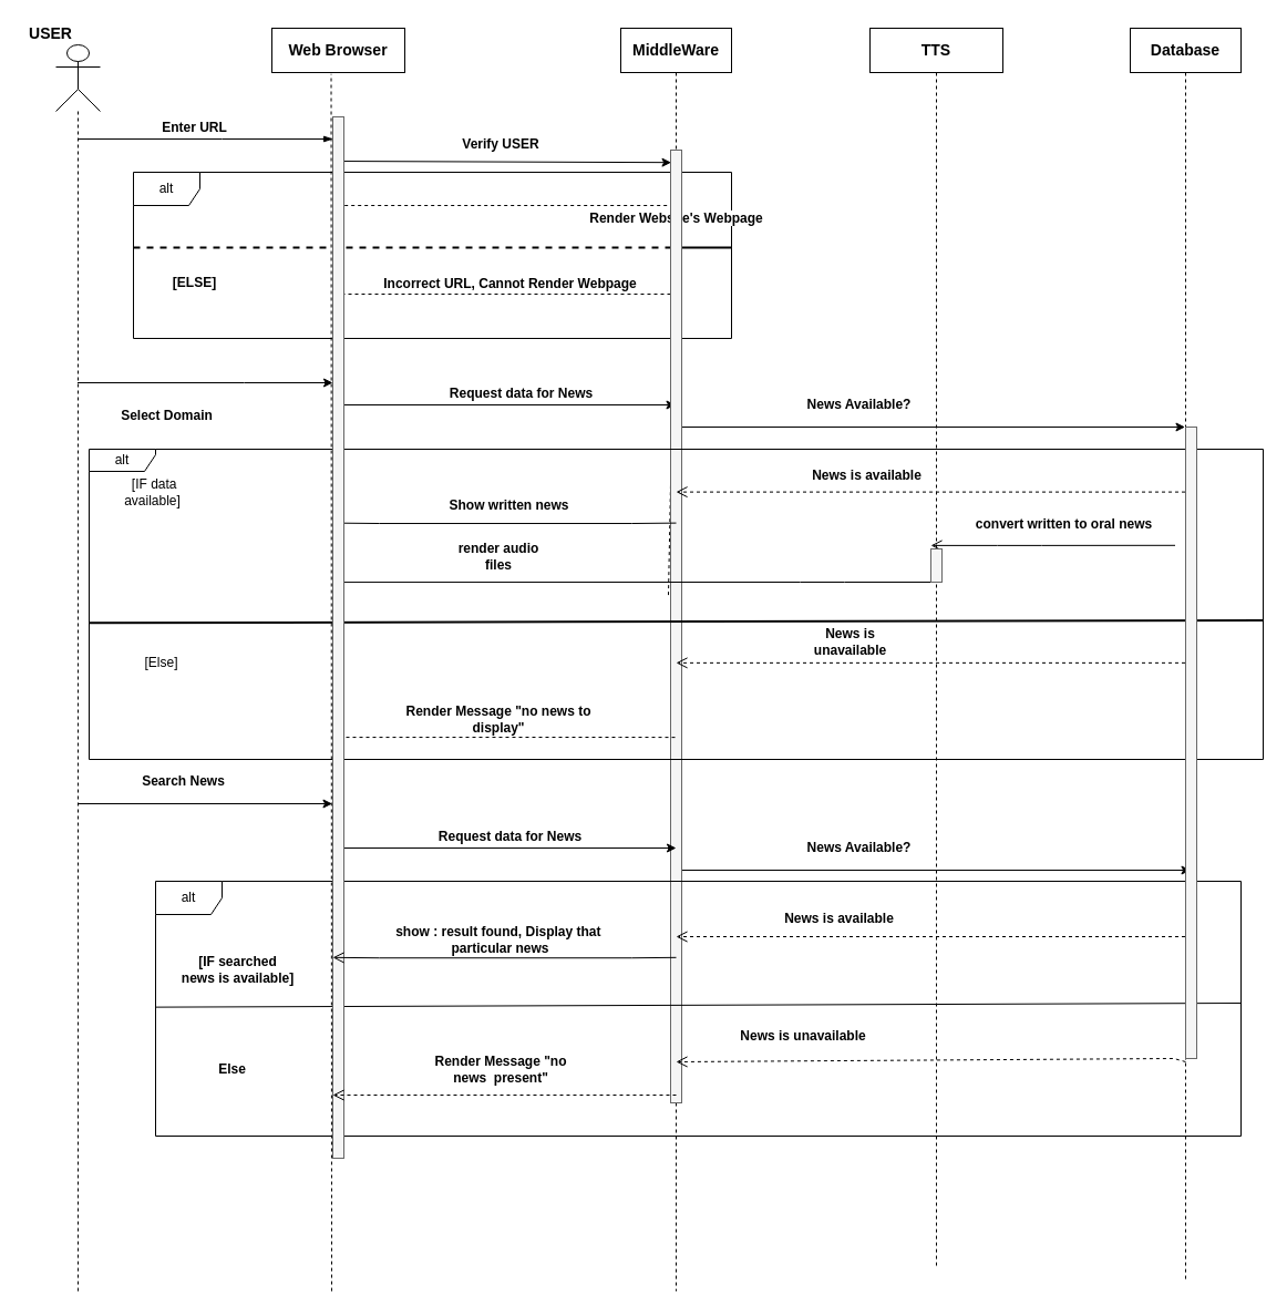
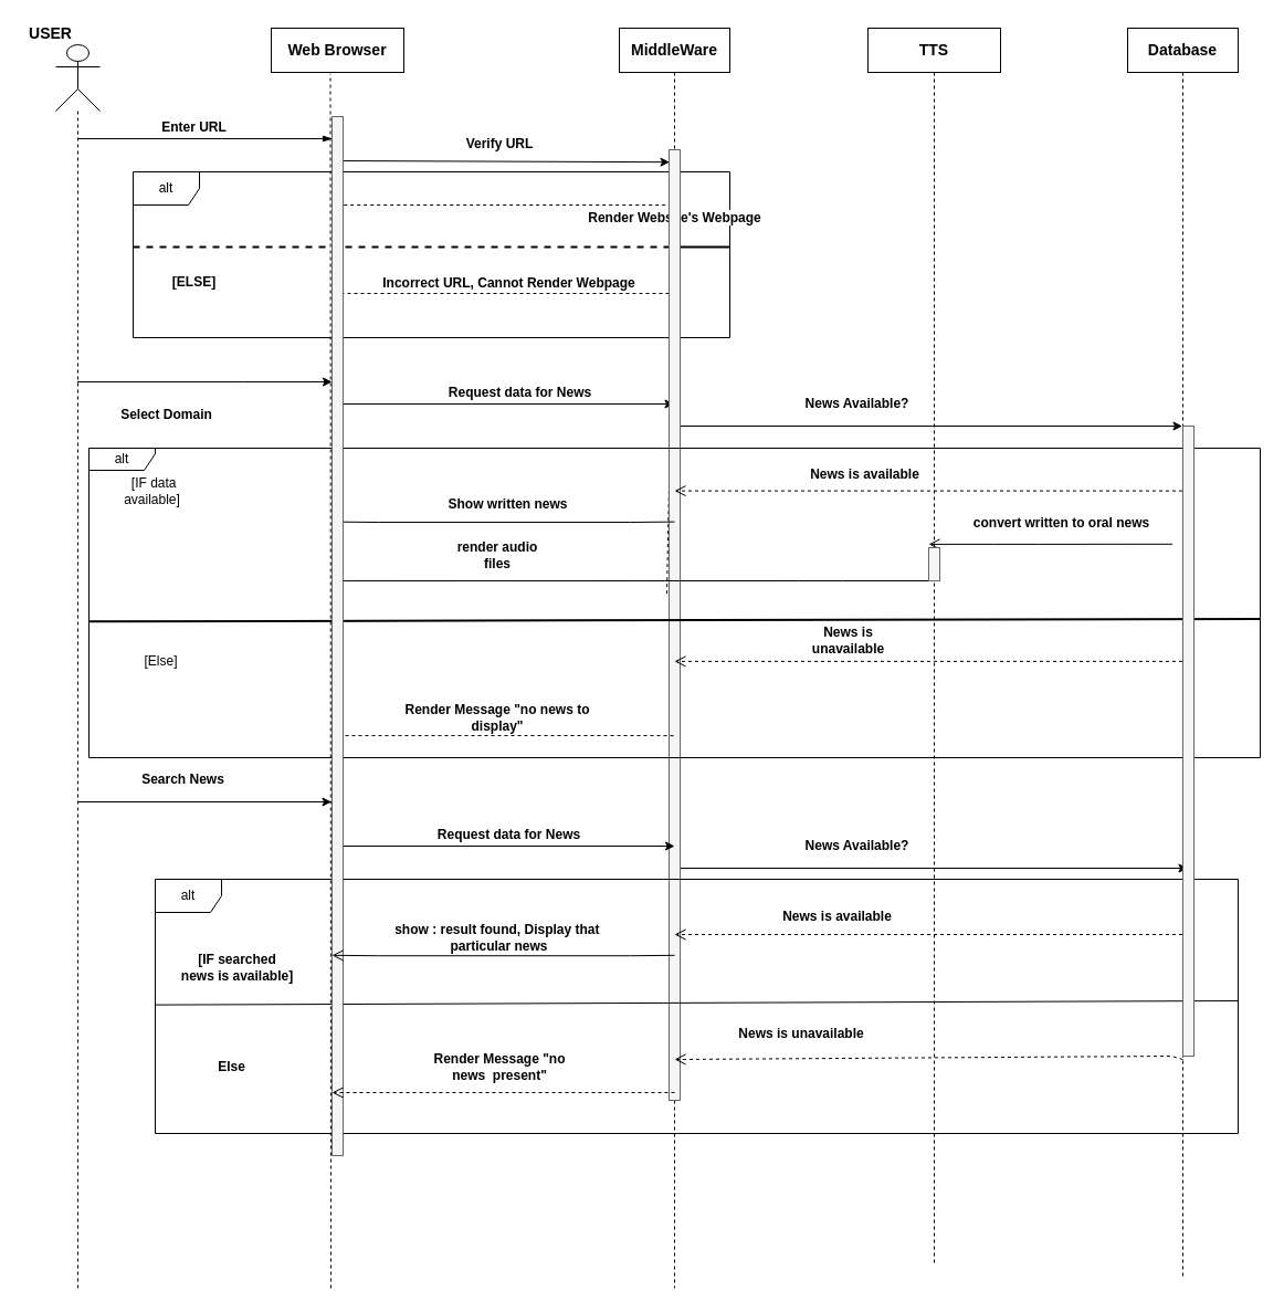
- <mxCell id="20" value="Verify USER" style="text;html=1;strokeColor=none;fillColor=none;align=center;verticalAlign=middle;whiteSpace=wrap;rounded=0;fontStyle=1" parent="1" vertex="1"><mxGeometry x="386.59" y="125" width="130" height="10" as="geometry" /></mxCell>
+ <mxCell id="20" value="Verify URL" style="text;html=1;strokeColor=none;fillColor=none;align=center;verticalAlign=middle;whiteSpace=wrap;rounded=0;fontStyle=1" parent="1" vertex="1"><mxGeometry x="386.59" y="125" width="130" height="10" as="geometry" /></mxCell>
